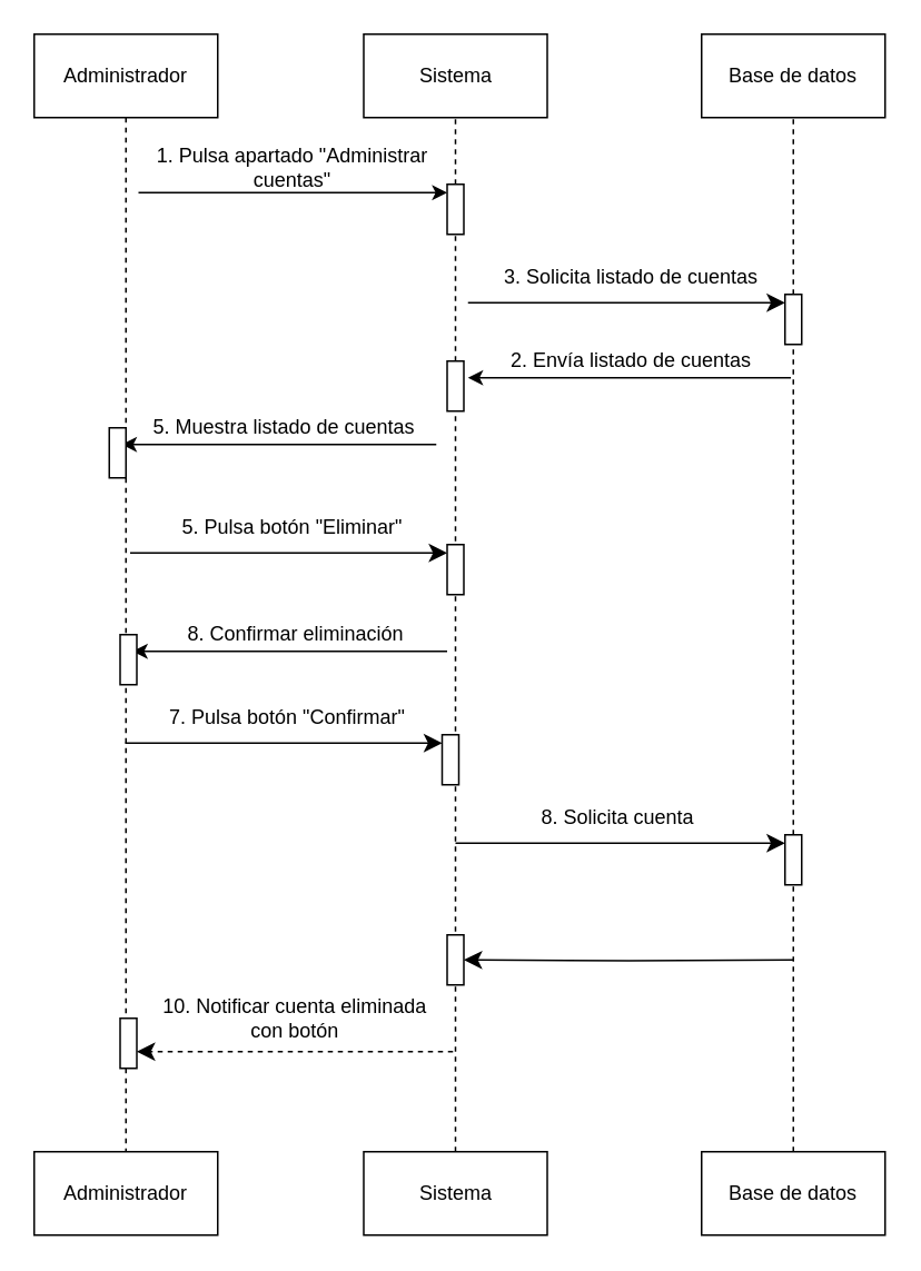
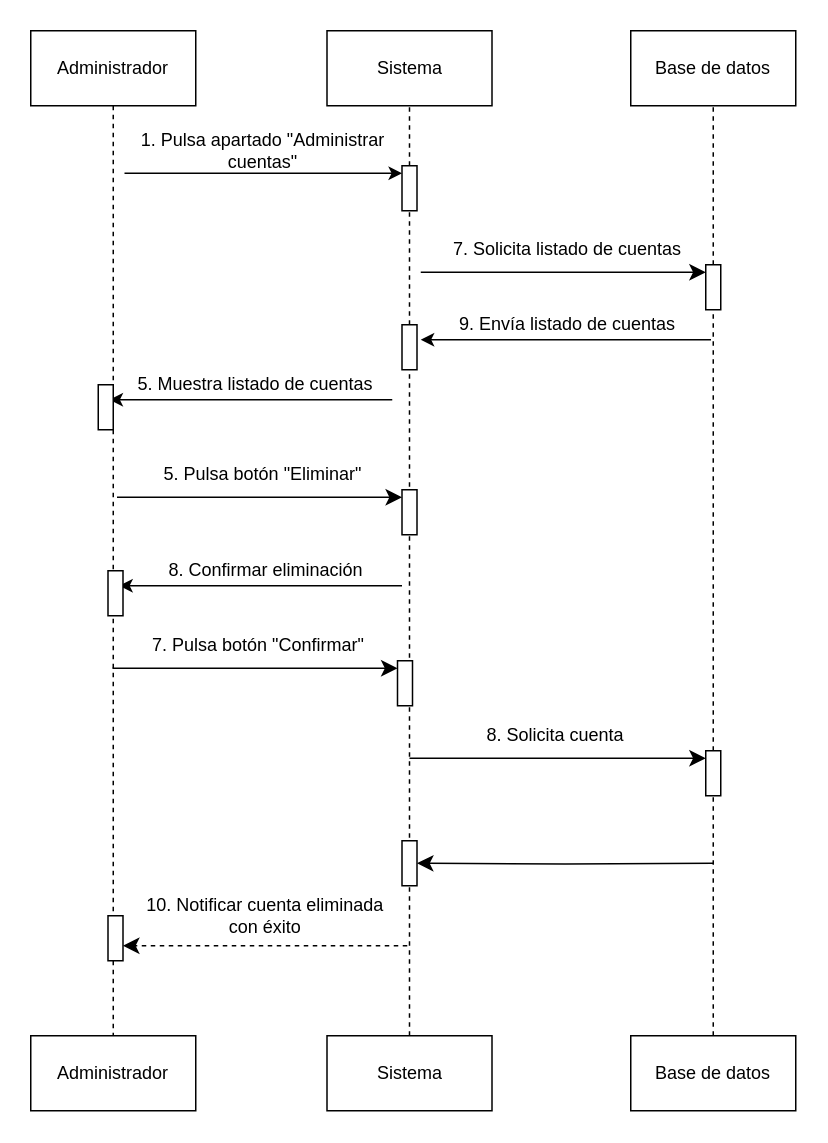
- <mxCell id="25" value="3. Solicita listado de cuentas" style="text;html=1;align=center;verticalAlign=middle;whiteSpace=wrap;rounded=0;" vertex="1" parent="1"><mxGeometry x="282.5" y="156" width="190" height="20" as="geometry" /></mxCell>
+ <mxCell id="25" value="7. Solicita listado de cuentas" style="text;html=1;align=center;verticalAlign=middle;whiteSpace=wrap;rounded=0;" vertex="1" parent="1"><mxGeometry x="282.5" y="156" width="190" height="20" as="geometry" /></mxCell>
- <mxCell id="23" value="2. Envía listado de cuentas" style="text;html=1;align=center;verticalAlign=middle;whiteSpace=wrap;rounded=0;" vertex="1" parent="1"><mxGeometry x="292.5" y="206" width="170" height="20" as="geometry" /></mxCell>
+ <mxCell id="23" value="9. Envía listado de cuentas" style="text;html=1;align=center;verticalAlign=middle;whiteSpace=wrap;rounded=0;" vertex="1" parent="1"><mxGeometry x="292.5" y="206" width="170" height="20" as="geometry" /></mxCell>
- <mxCell id="13" value="10. Notificar cuenta eliminada con botón" style="text;html=1;align=center;verticalAlign=middle;whiteSpace=wrap;rounded=0;" vertex="1" parent="1"><mxGeometry x="93" y="600" width="166.5" height="20" as="geometry" /></mxCell>
+ <mxCell id="13" value="10. Notificar cuenta eliminada con éxito" style="text;html=1;align=center;verticalAlign=middle;whiteSpace=wrap;rounded=0;" vertex="1" parent="1"><mxGeometry x="93" y="600" width="166.5" height="20" as="geometry" /></mxCell>
